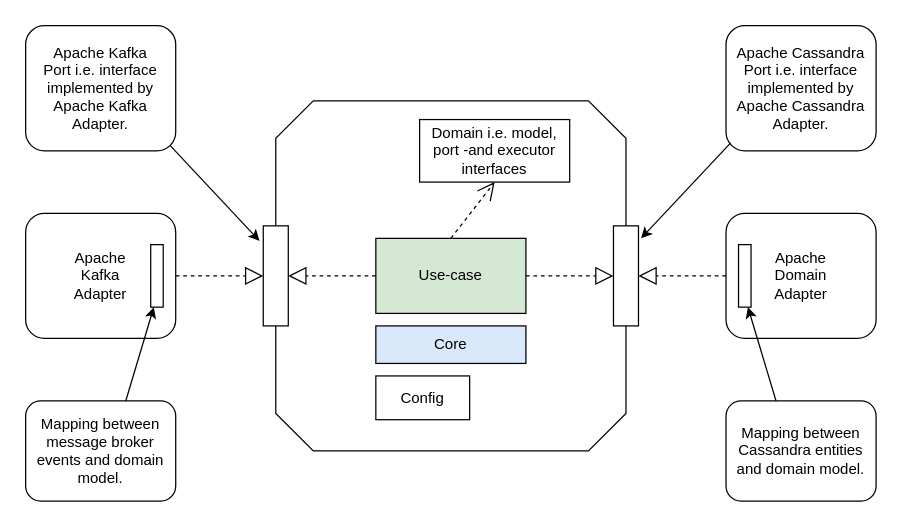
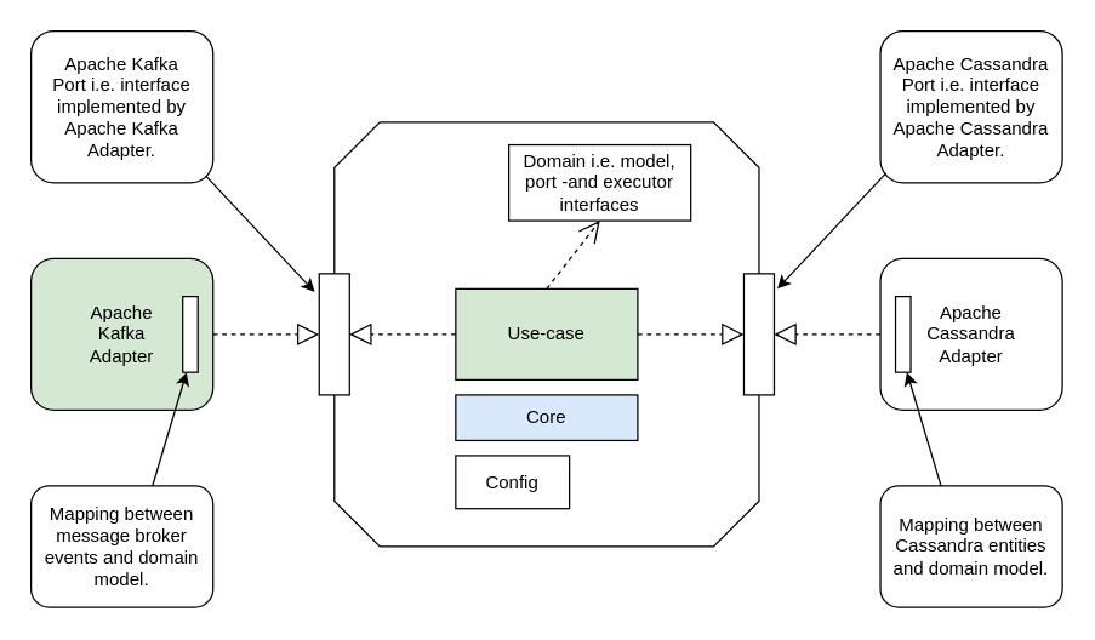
- <mxCell id="11" value="&lt;div&gt;Apache&lt;/div&gt;&lt;div&gt;Kafka&lt;/div&gt;&lt;div&gt;&lt;div&gt;Adapter&lt;/div&gt;&lt;/div&gt;" style="rounded=1;whiteSpace=wrap;html=1;" parent="1" vertex="1"><mxGeometry x="20" y="170" width="120" height="100" as="geometry" /></mxCell>
+ <mxCell id="11" value="&lt;div&gt;Apache&lt;/div&gt;&lt;div&gt;Kafka&lt;/div&gt;&lt;div&gt;&lt;div&gt;Adapter&lt;/div&gt;&lt;/div&gt;" style="rounded=1;whiteSpace=wrap;html=1;fillColor=#d5e8d4;" parent="1" vertex="1"><mxGeometry x="20" y="170" width="120" height="100" as="geometry" /></mxCell>
- <mxCell id="12" value="Apache&lt;div&gt;Domain&lt;div&gt;Adapter&lt;/div&gt;&lt;/div&gt;" style="rounded=1;whiteSpace=wrap;html=1;align=center;" parent="1" vertex="1"><mxGeometry x="580" y="170" width="120" height="100" as="geometry" /></mxCell>
+ <mxCell id="12" value="Apache&lt;div&gt;Cassandra&lt;div&gt;Adapter&lt;/div&gt;&lt;/div&gt;" style="rounded=1;whiteSpace=wrap;html=1;align=center;" parent="1" vertex="1"><mxGeometry x="580" y="170" width="120" height="100" as="geometry" /></mxCell>
